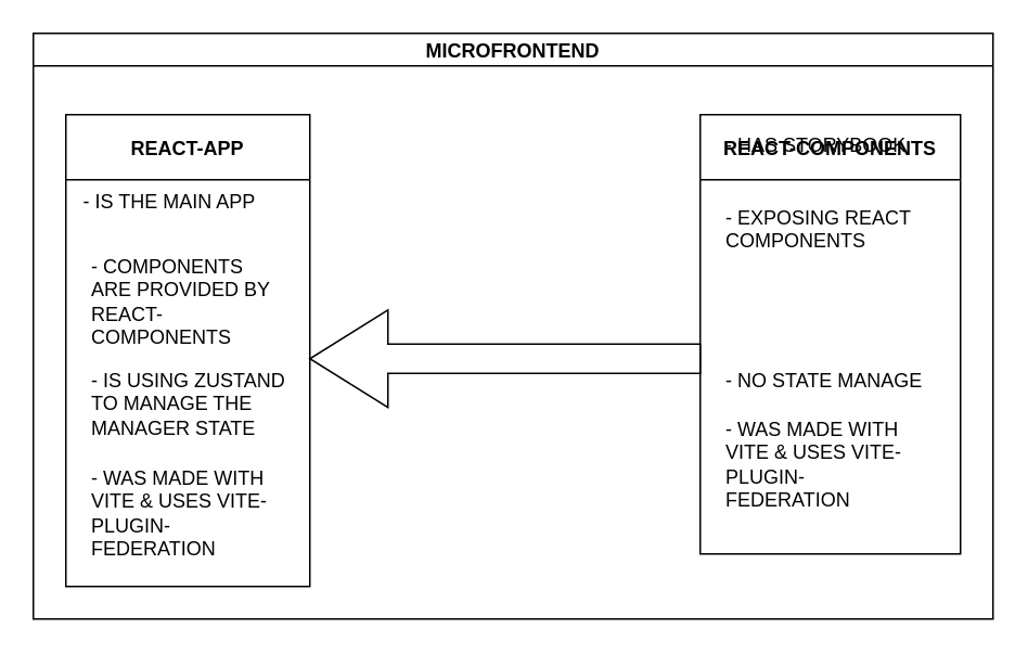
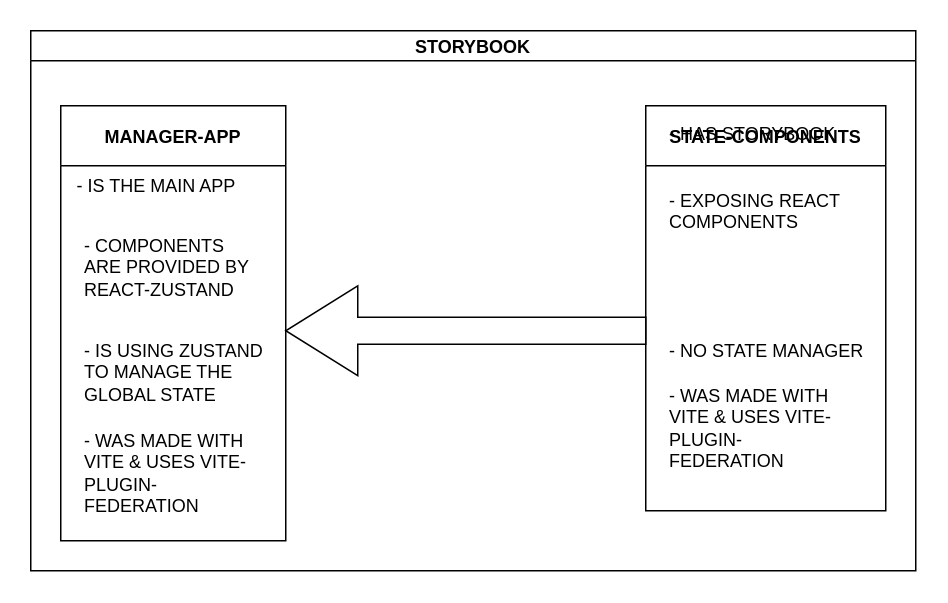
- <mxCell id="2" value="MICROFRONTEND" style="swimlane;startSize=20;horizontal=1;childLayout=treeLayout;horizontalTree=0;resizable=0;containerType=tree;fontSize=12;" parent="1" vertex="1"><mxGeometry x="20" y="20" width="590" height="360" as="geometry" /></mxCell>
+ <mxCell id="2" value="STORYBOOK" style="swimlane;startSize=20;horizontal=1;childLayout=treeLayout;horizontalTree=0;resizable=0;containerType=tree;fontSize=12;" parent="1" vertex="1"><mxGeometry x="20" y="20" width="590" height="360" as="geometry" /></mxCell>
- <mxCell id="4" value="REACT-APP" style="swimlane;startSize=40;" vertex="1" parent="2"><mxGeometry x="20" y="50" width="150" height="290" as="geometry" /></mxCell>
+ <mxCell id="4" value="MANAGER-APP" style="swimlane;startSize=40;" vertex="1" parent="2"><mxGeometry x="20" y="50" width="150" height="290" as="geometry" /></mxCell>
- <mxCell id="9" value="REACT-COMPONENTS" style="swimlane;startSize=40;" vertex="1" parent="2"><mxGeometry x="410" y="50" width="160" height="270" as="geometry" /></mxCell>
+ <mxCell id="9" value="STATE-COMPONENTS" style="swimlane;startSize=40;" vertex="1" parent="2"><mxGeometry x="410" y="50" width="160" height="270" as="geometry" /></mxCell>
- <mxCell id="6" value="- COMPONENTS ARE PROVIDED BY REACT-COMPONENTS" style="text;strokeColor=none;fillColor=none;align=left;verticalAlign=top;spacingLeft=4;spacingRight=4;overflow=hidden;rotatable=0;points=[[0,0.5],[1,0.5]];portConstraint=eastwest;whiteSpace=wrap;html=1;" vertex="1" parent="4"><mxGeometry x="10" y="80" width="130" height="70" as="geometry" /></mxCell>
+ <mxCell id="6" value="- COMPONENTS ARE PROVIDED BY REACT-ZUSTAND" style="text;strokeColor=none;fillColor=none;align=left;verticalAlign=top;spacingLeft=4;spacingRight=4;overflow=hidden;rotatable=0;points=[[0,0.5],[1,0.5]];portConstraint=eastwest;whiteSpace=wrap;html=1;" vertex="1" parent="4"><mxGeometry x="10" y="80" width="130" height="70" as="geometry" /></mxCell>
- <mxCell id="12" value="- NO STATE MANAGE" style="text;strokeColor=none;fillColor=none;align=left;verticalAlign=top;spacingLeft=4;spacingRight=4;overflow=hidden;rotatable=0;points=[[0,0.5],[1,0.5]];portConstraint=eastwest;whiteSpace=wrap;html=1;" vertex="1" parent="9"><mxGeometry x="10" y="150" width="140" height="30" as="geometry" /></mxCell>
+ <mxCell id="12" value="- NO STATE MANAGER" style="text;strokeColor=none;fillColor=none;align=left;verticalAlign=top;spacingLeft=4;spacingRight=4;overflow=hidden;rotatable=0;points=[[0,0.5],[1,0.5]];portConstraint=eastwest;whiteSpace=wrap;html=1;" vertex="1" parent="9"><mxGeometry x="10" y="150" width="140" height="30" as="geometry" /></mxCell>
- <mxCell id="7" value="- IS USING ZUSTAND TO MANAGE THE MANAGER STATE" style="text;strokeColor=none;fillColor=none;align=left;verticalAlign=top;spacingLeft=4;spacingRight=4;overflow=hidden;rotatable=0;points=[[0,0.5],[1,0.5]];portConstraint=eastwest;whiteSpace=wrap;html=1;" vertex="1" parent="4"><mxGeometry x="10" y="150" width="130" height="60" as="geometry" /></mxCell>
+ <mxCell id="7" value="- IS USING ZUSTAND TO MANAGE THE GLOBAL STATE" style="text;strokeColor=none;fillColor=none;align=left;verticalAlign=top;spacingLeft=4;spacingRight=4;overflow=hidden;rotatable=0;points=[[0,0.5],[1,0.5]];portConstraint=eastwest;whiteSpace=wrap;html=1;" vertex="1" parent="4"><mxGeometry x="10" y="150" width="130" height="60" as="geometry" /></mxCell>
